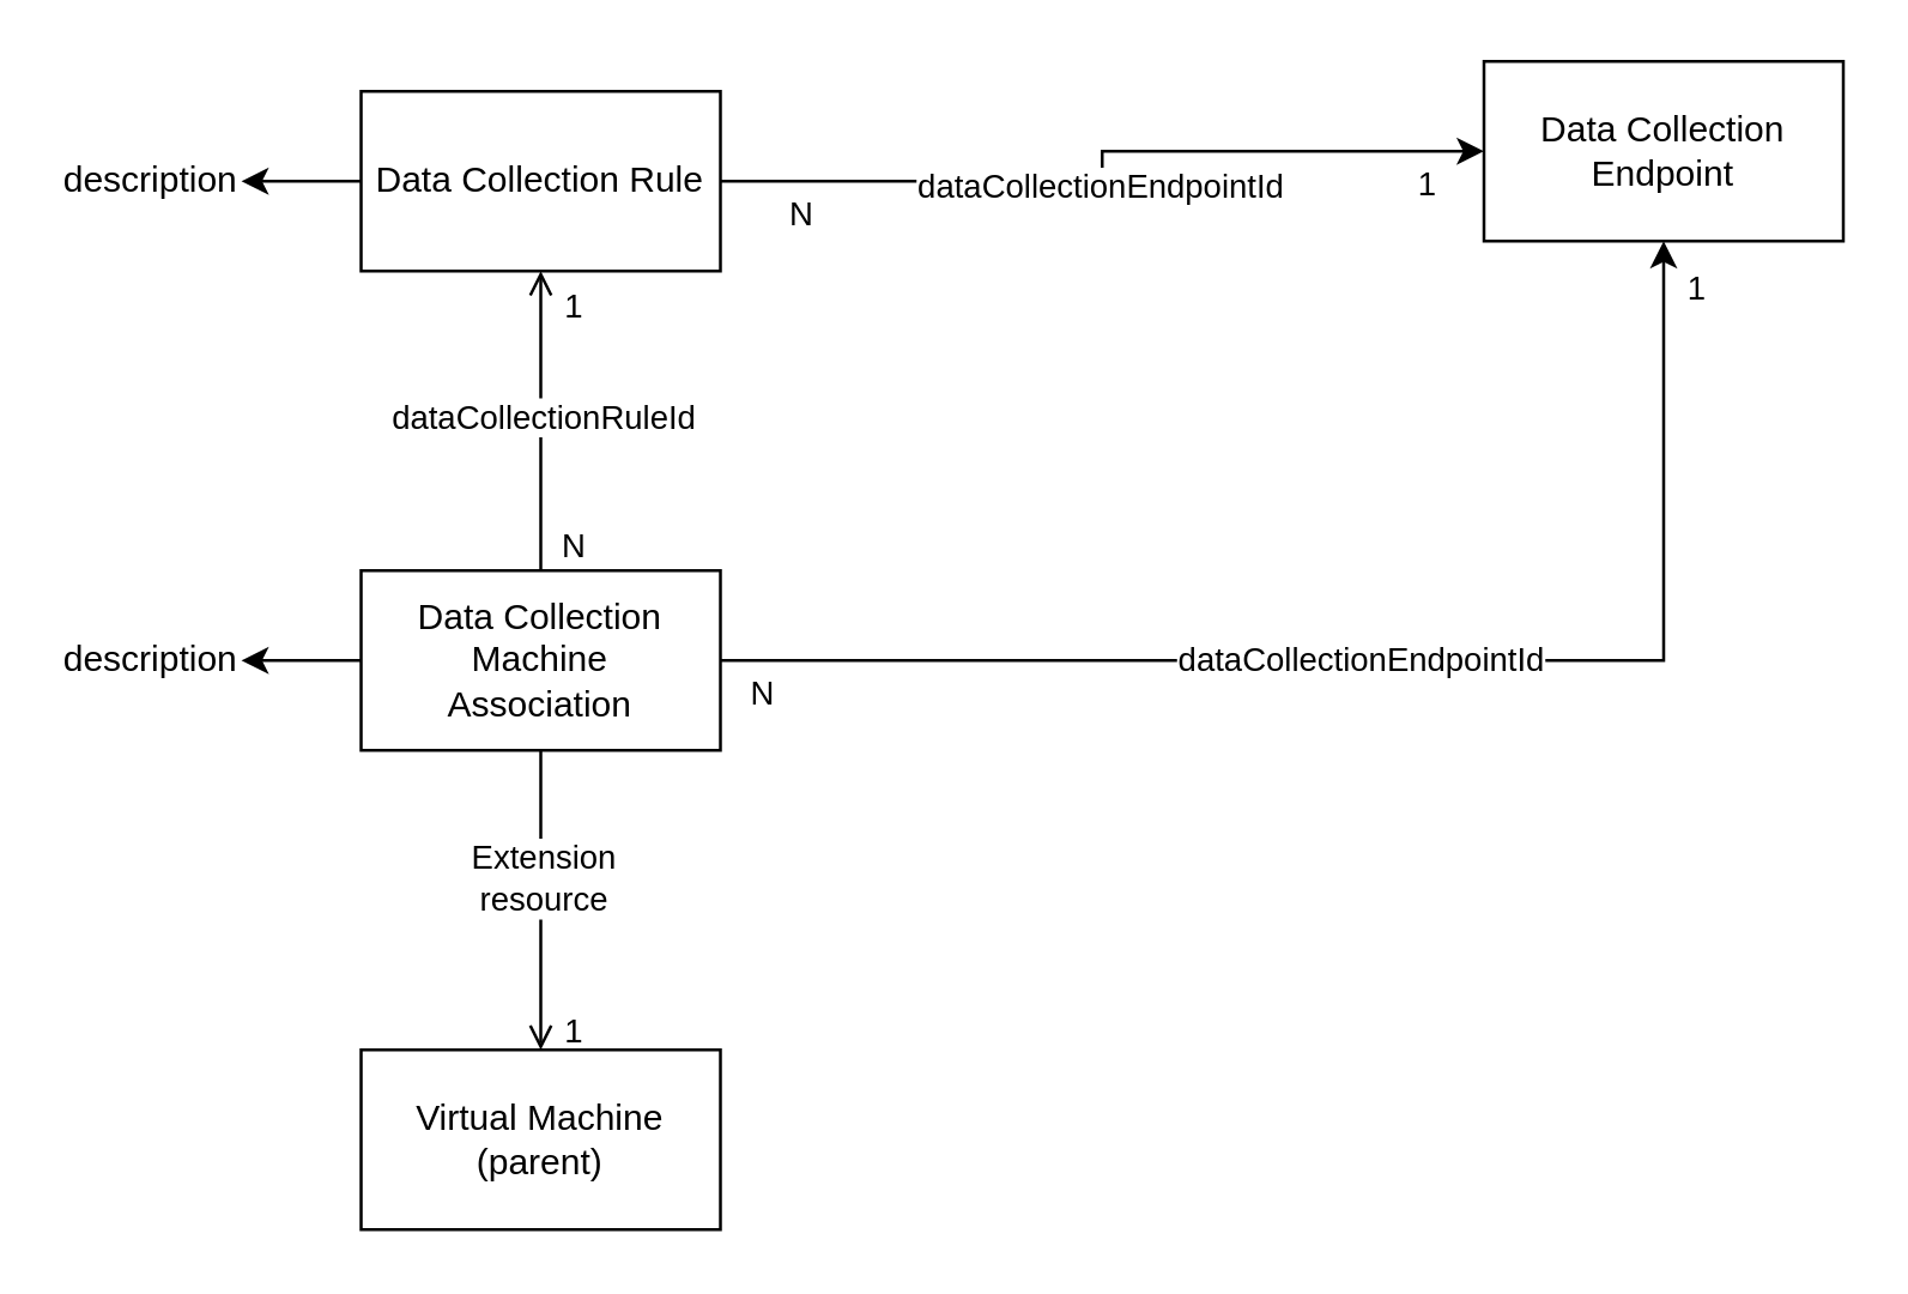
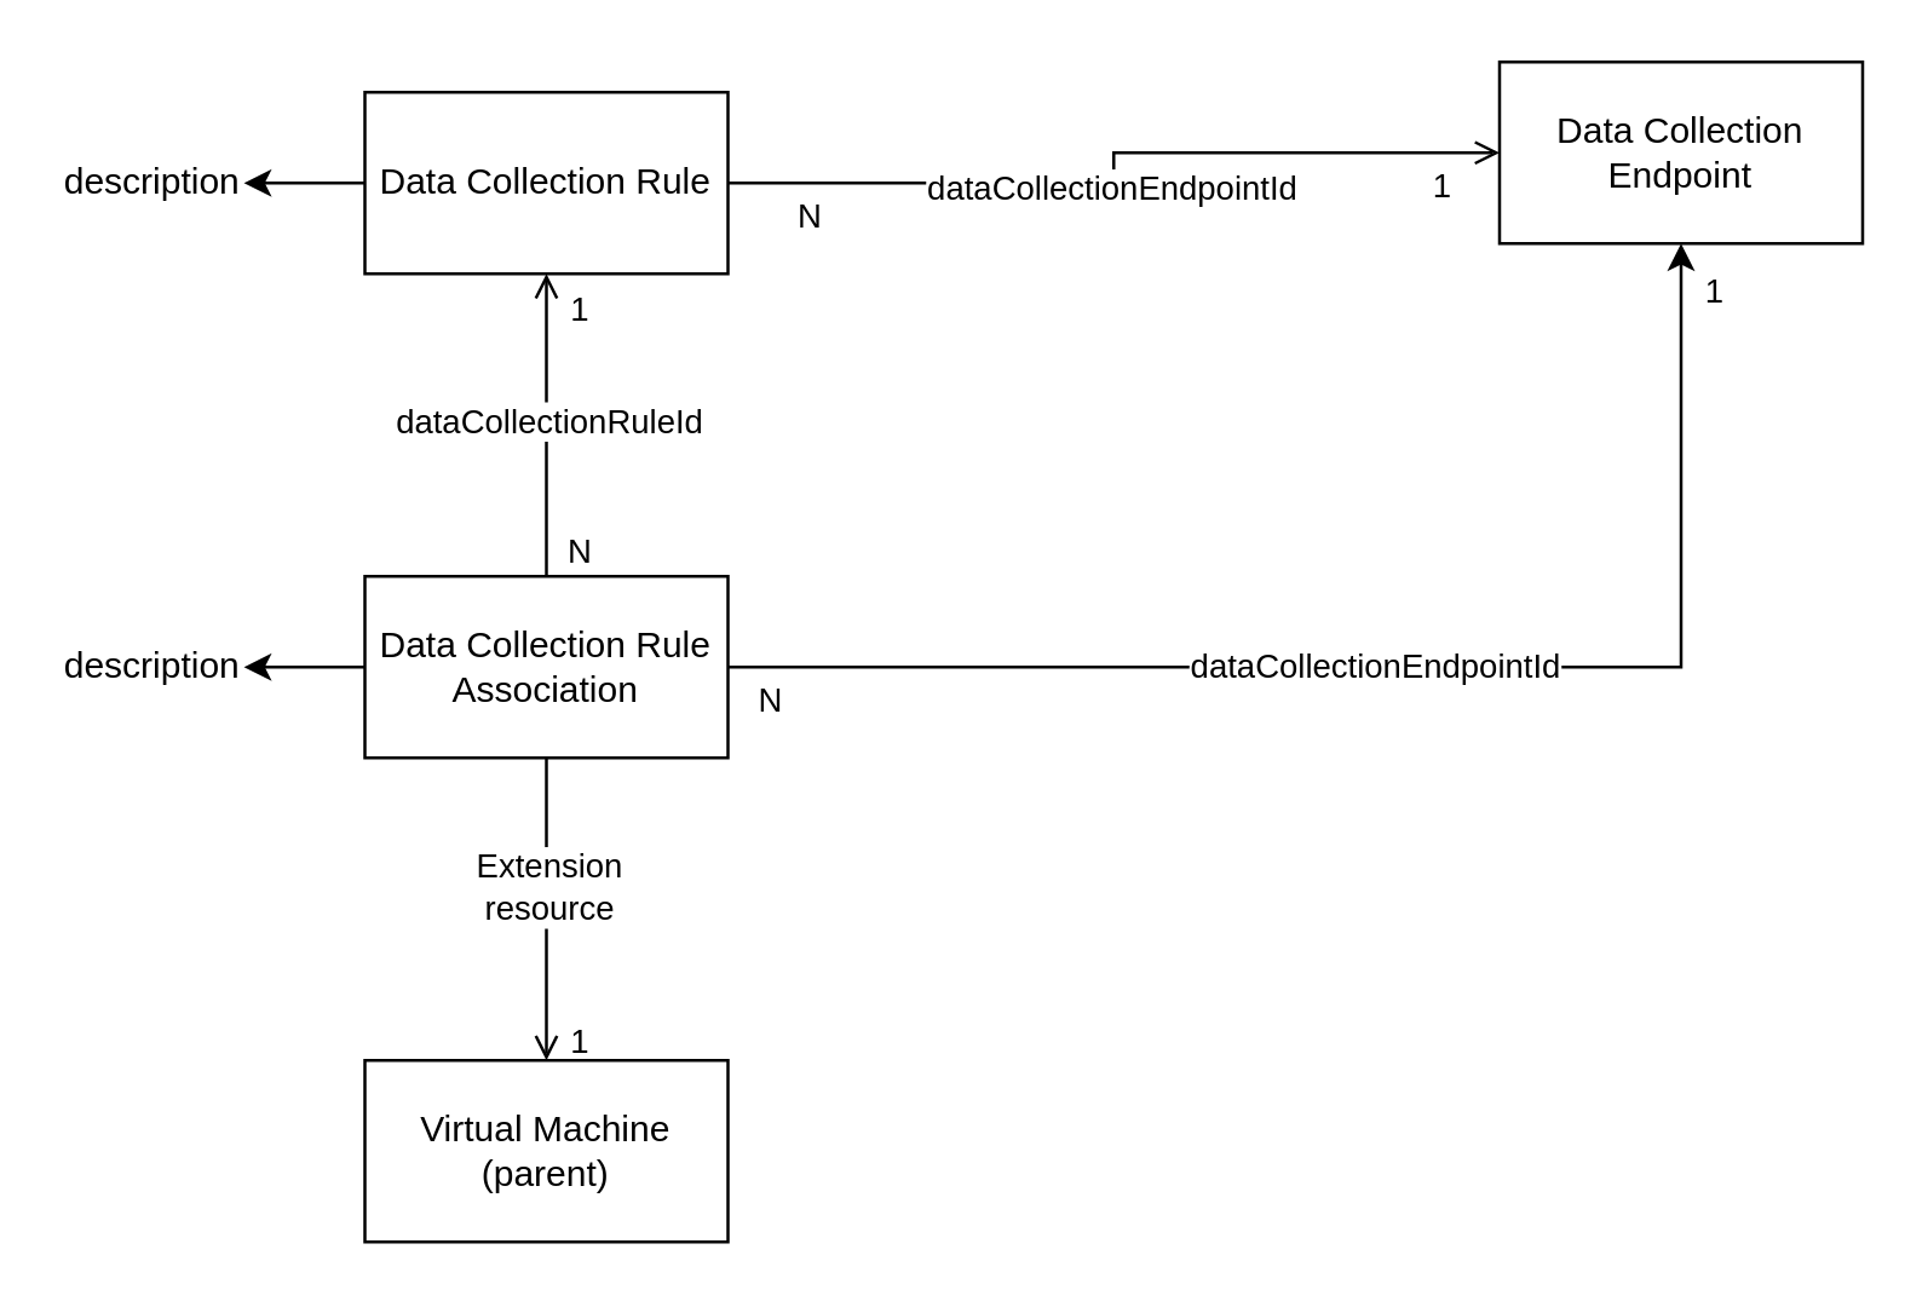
- <mxCell id="2" style="edgeStyle=orthogonalEdgeStyle;rounded=0;orthogonalLoop=1;jettySize=auto;html=1;" parent="1" source="7" target="22" edge="1"><mxGeometry relative="1" as="geometry" /></mxCell>
+ <mxCell id="2" style="edgeStyle=orthogonalEdgeStyle;rounded=0;orthogonalLoop=1;jettySize=auto;html=1;endArrow=open;" parent="1" source="7" target="22" edge="1"><mxGeometry relative="1" as="geometry" /></mxCell>
- <mxCell id="20" value="Data Collection Machine&lt;br&gt;Association" style="rounded=0;whiteSpace=wrap;html=1;" parent="1" vertex="1"><mxGeometry x="120" y="190" width="120" height="60" as="geometry" /></mxCell>
+ <mxCell id="20" value="Data Collection Rule&lt;br&gt;Association" style="rounded=0;whiteSpace=wrap;html=1;" parent="1" vertex="1"><mxGeometry x="120" y="190" width="120" height="60" as="geometry" /></mxCell>
